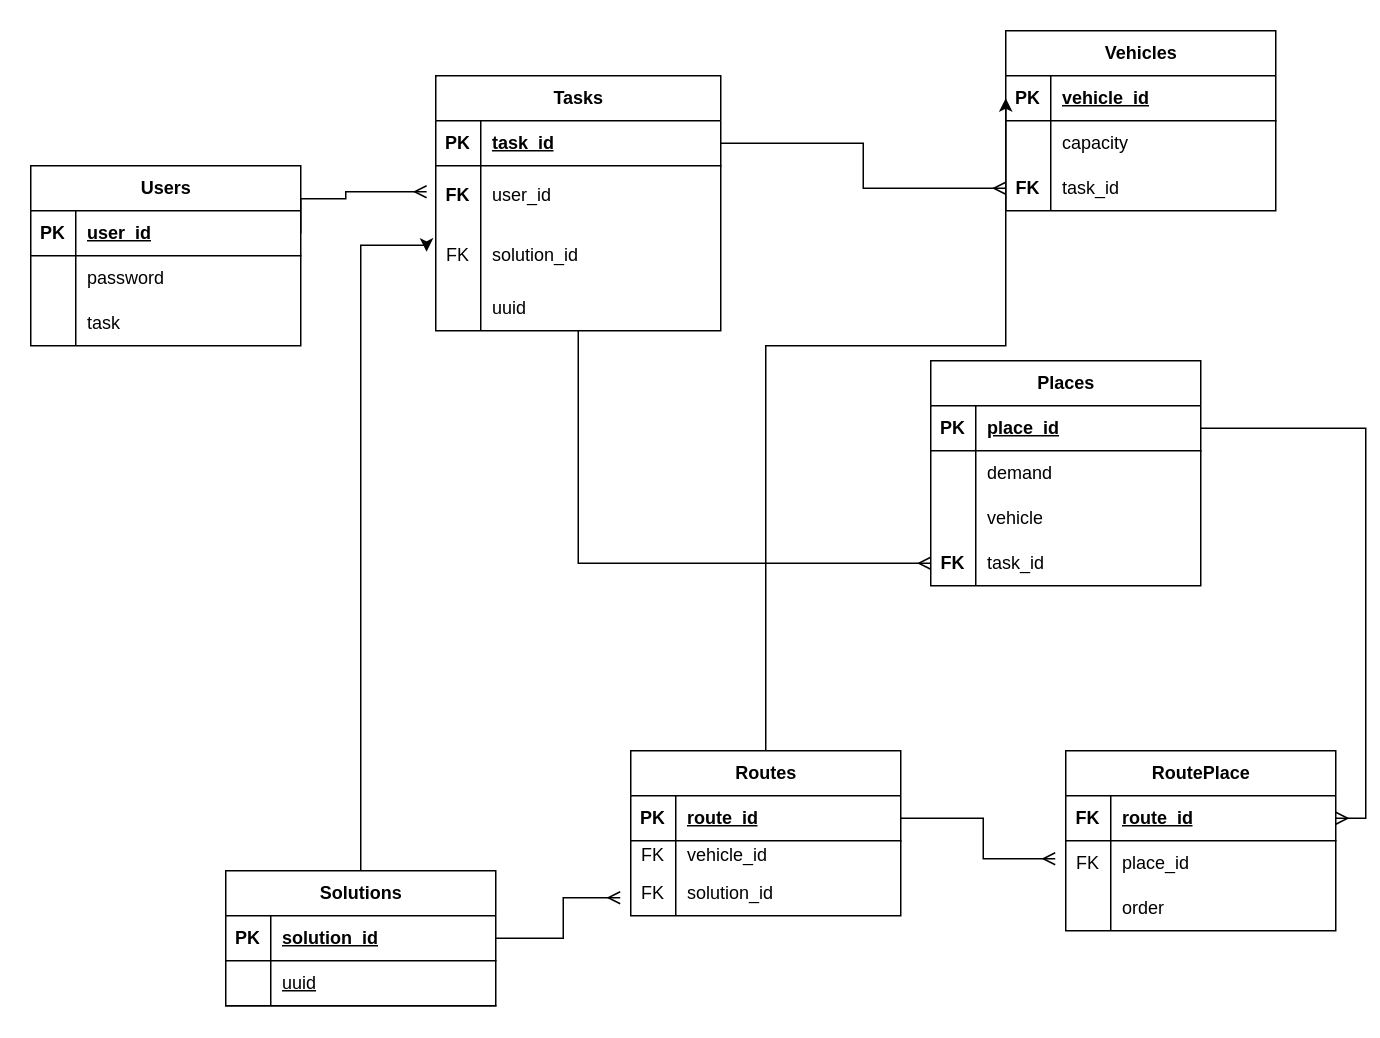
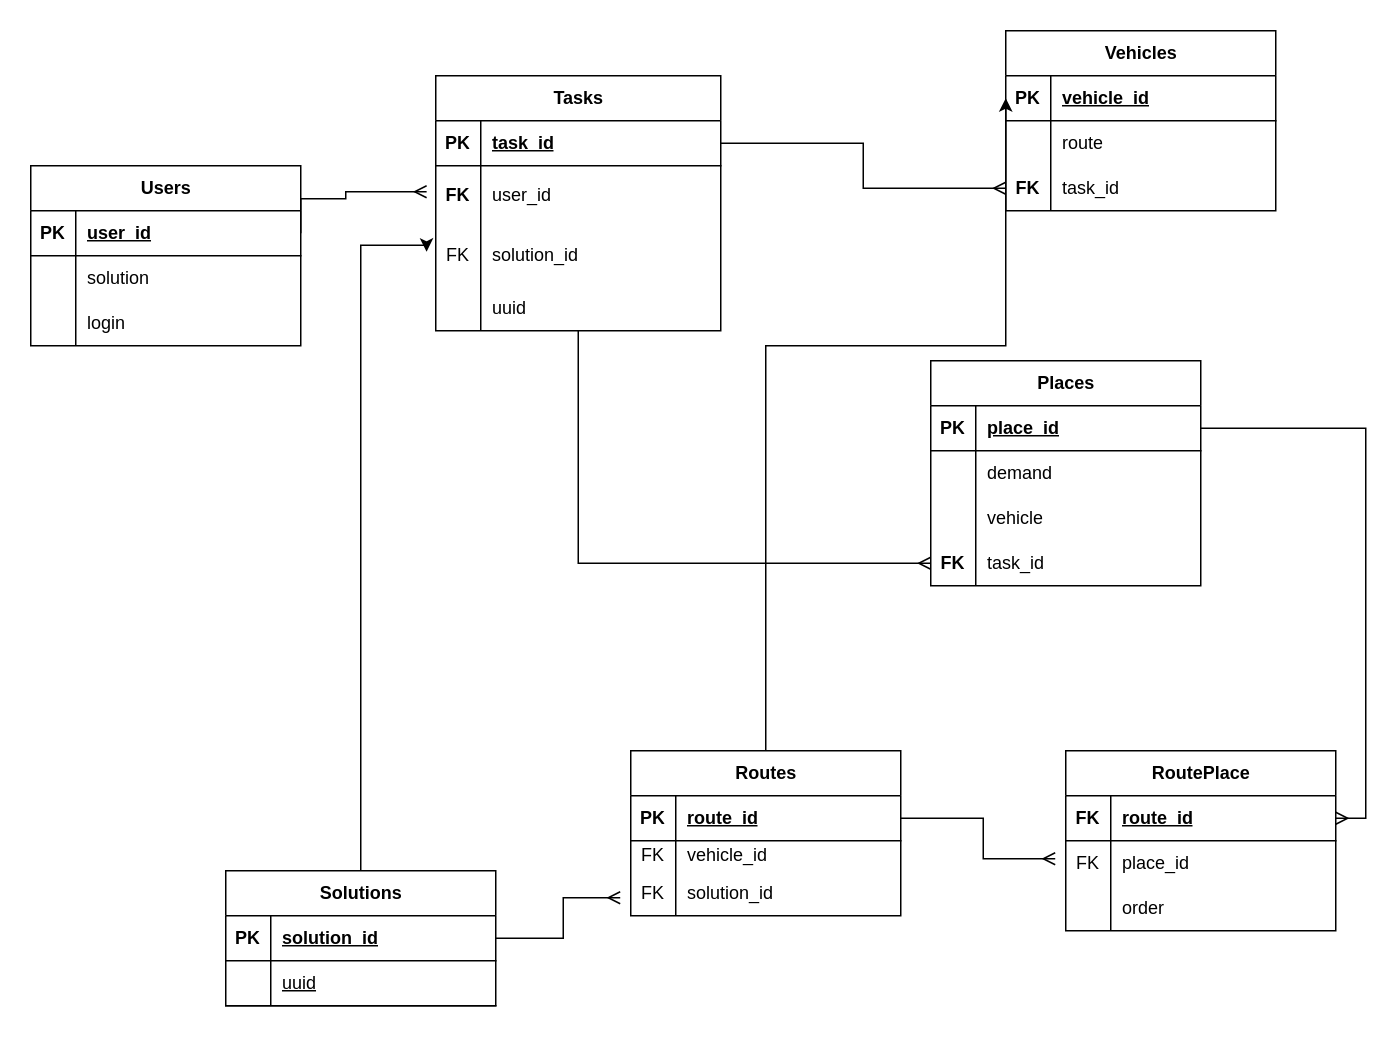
- <mxCell id="45" value="capacity" style="shape=partialRectangle;connectable=0;fillColor=none;top=0;left=0;bottom=0;right=0;align=left;spacingLeft=6;overflow=hidden;whiteSpace=wrap;html=1;" vertex="1" parent="43"><mxGeometry x="30" width="150" height="30" as="geometry"><mxRectangle width="150" height="30" as="alternateBounds" /></mxGeometry></mxCell>
+ <mxCell id="45" value="route" style="shape=partialRectangle;connectable=0;fillColor=none;top=0;left=0;bottom=0;right=0;align=left;spacingLeft=6;overflow=hidden;whiteSpace=wrap;html=1;" vertex="1" parent="43"><mxGeometry x="30" width="150" height="30" as="geometry"><mxRectangle width="150" height="30" as="alternateBounds" /></mxGeometry></mxCell>
- <mxCell id="8" value="password" style="shape=partialRectangle;connectable=0;fillColor=none;top=0;left=0;bottom=0;right=0;align=left;spacingLeft=6;overflow=hidden;whiteSpace=wrap;html=1;" vertex="1" parent="6"><mxGeometry x="30" width="150" height="30" as="geometry"><mxRectangle width="150" height="30" as="alternateBounds" /></mxGeometry></mxCell>
+ <mxCell id="8" value="solution" style="shape=partialRectangle;connectable=0;fillColor=none;top=0;left=0;bottom=0;right=0;align=left;spacingLeft=6;overflow=hidden;whiteSpace=wrap;html=1;" vertex="1" parent="6"><mxGeometry x="30" width="150" height="30" as="geometry"><mxRectangle width="150" height="30" as="alternateBounds" /></mxGeometry></mxCell>
- <mxCell id="11" value="task" style="shape=partialRectangle;connectable=0;fillColor=none;top=0;left=0;bottom=0;right=0;align=left;spacingLeft=6;overflow=hidden;whiteSpace=wrap;html=1;" vertex="1" parent="9"><mxGeometry x="30" width="150" height="30" as="geometry"><mxRectangle width="150" height="30" as="alternateBounds" /></mxGeometry></mxCell>
+ <mxCell id="11" value="login" style="shape=partialRectangle;connectable=0;fillColor=none;top=0;left=0;bottom=0;right=0;align=left;spacingLeft=6;overflow=hidden;whiteSpace=wrap;html=1;" vertex="1" parent="9"><mxGeometry x="30" width="150" height="30" as="geometry"><mxRectangle width="150" height="30" as="alternateBounds" /></mxGeometry></mxCell>
